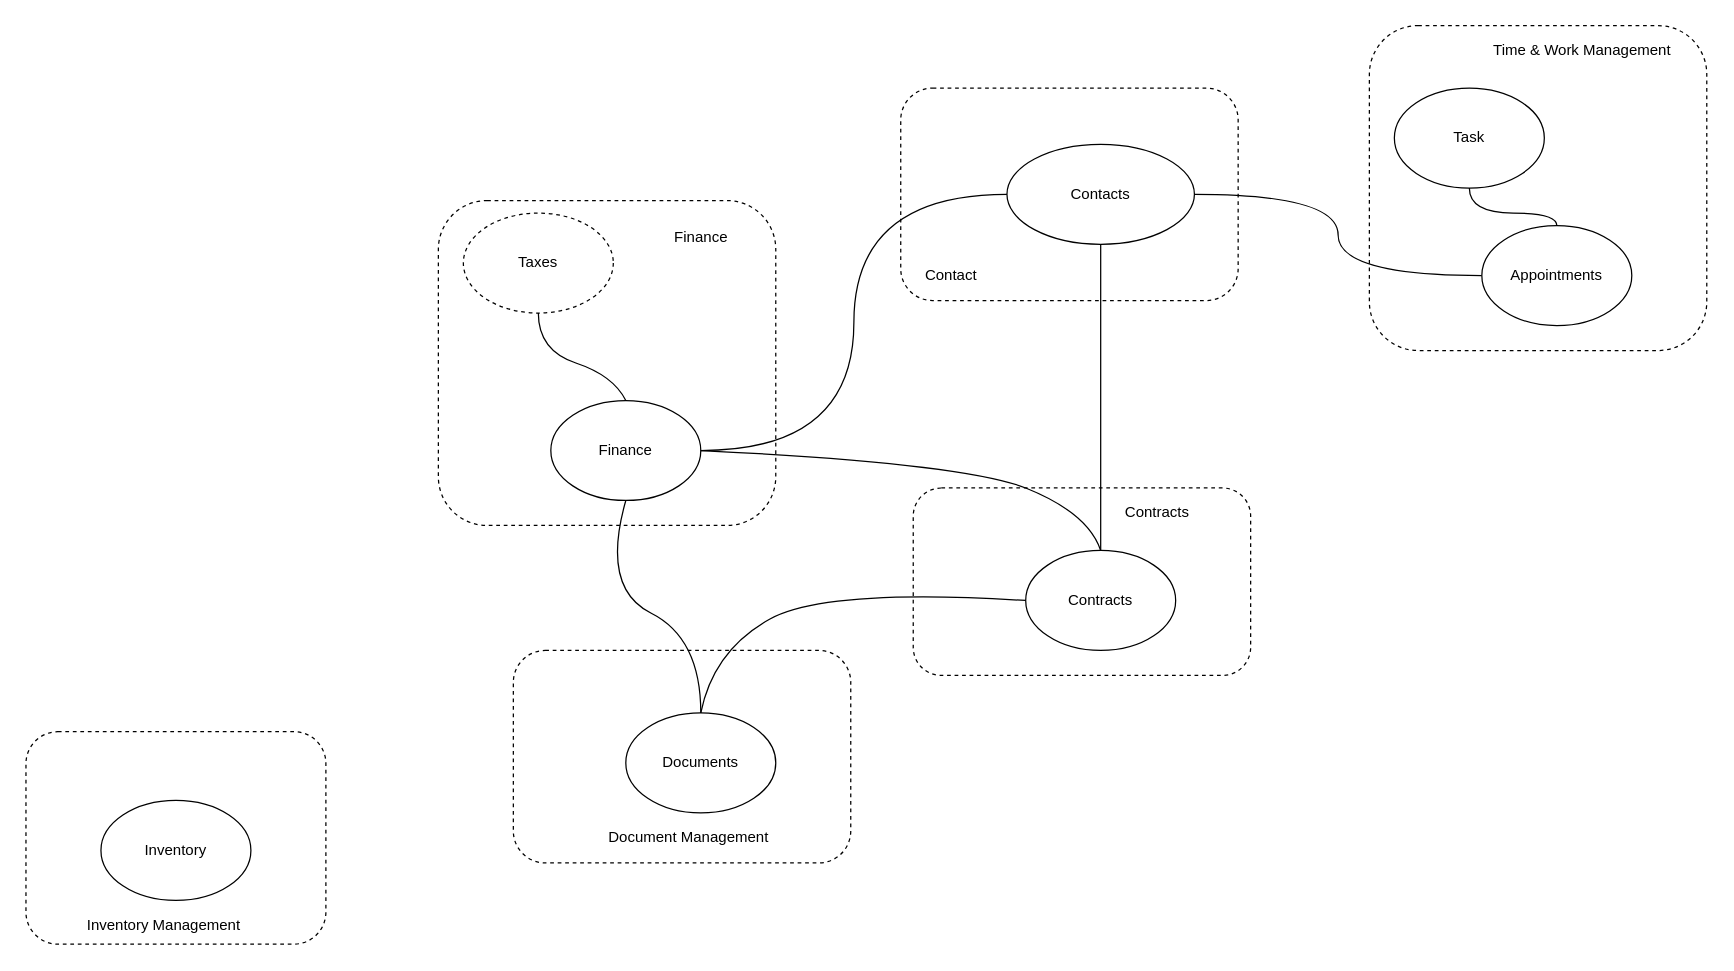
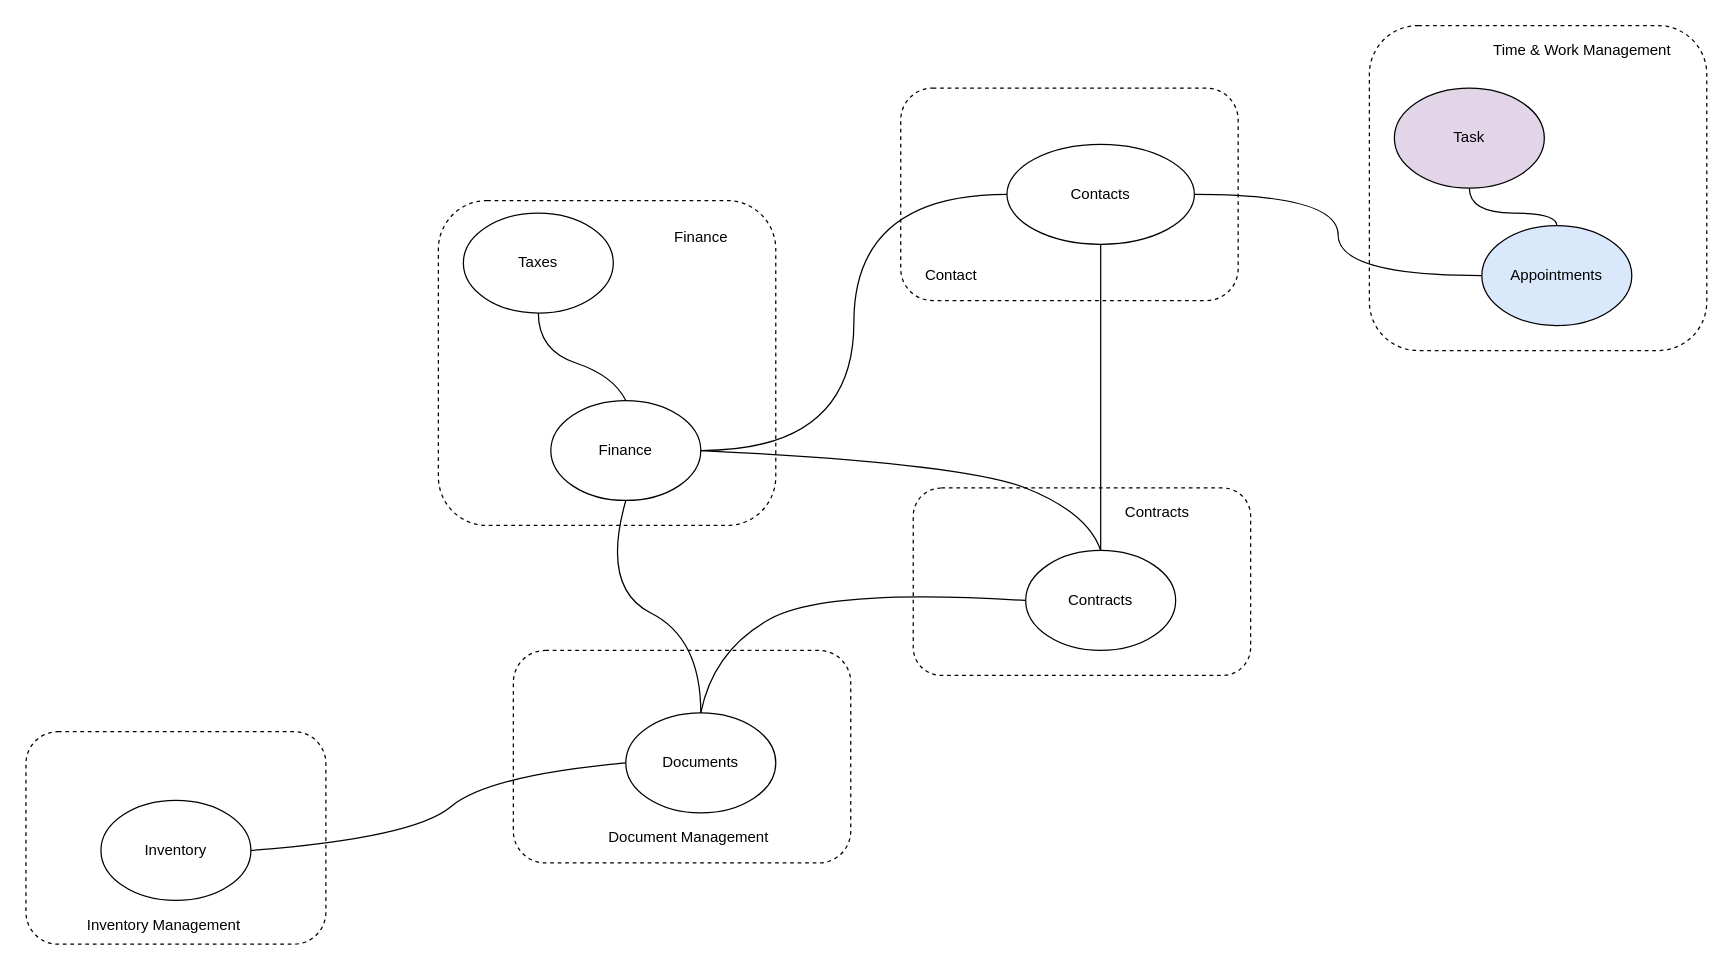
- <mxCell id="29" value="Task" style="ellipse;whiteSpace=wrap;html=1;" parent="1" vertex="1"><mxGeometry x="1115" y="70" width="120" height="80" as="geometry" /></mxCell>
+ <mxCell id="29" value="Task" style="ellipse;whiteSpace=wrap;html=1;fillColor=#e1d5e7;" parent="1" vertex="1"><mxGeometry x="1115" y="70" width="120" height="80" as="geometry" /></mxCell>
- <mxCell id="4" value="Taxes" style="ellipse;whiteSpace=wrap;html=1;dashed=1;" parent="1" vertex="1"><mxGeometry x="370" y="170" width="120" height="80" as="geometry" /></mxCell>
+ <mxCell id="4" value="Taxes" style="ellipse;whiteSpace=wrap;html=1;" parent="1" vertex="1"><mxGeometry x="370" y="170" width="120" height="80" as="geometry" /></mxCell>
- <mxCell id="27" value="Appointments" style="ellipse;whiteSpace=wrap;html=1;" parent="1" vertex="1"><mxGeometry x="1185" y="180" width="120" height="80" as="geometry" /></mxCell>
+ <mxCell id="27" value="Appointments" style="ellipse;whiteSpace=wrap;html=1;fillColor=#dae8fc;" parent="1" vertex="1"><mxGeometry x="1185" y="180" width="120" height="80" as="geometry" /></mxCell>
+ <mxCell id="19" value="" style="curved=1;endArrow=none;html=1;rounded=0;endFill=0;entryX=1;entryY=0.5;entryDx=0;entryDy=0;exitX=0;exitY=0.5;exitDx=0;exitDy=0;" parent="1" source="12" target="17" edge="1"><mxGeometry width="50" height="50" relative="1" as="geometry"><mxPoint x="570" y="580" as="sourcePoint" /><mxPoint x="510" y="410" as="targetPoint" /><Array as="points"><mxPoint x="390" y="620" /><mxPoint x="330" y="670" /></Array></mxGeometry></mxCell>
